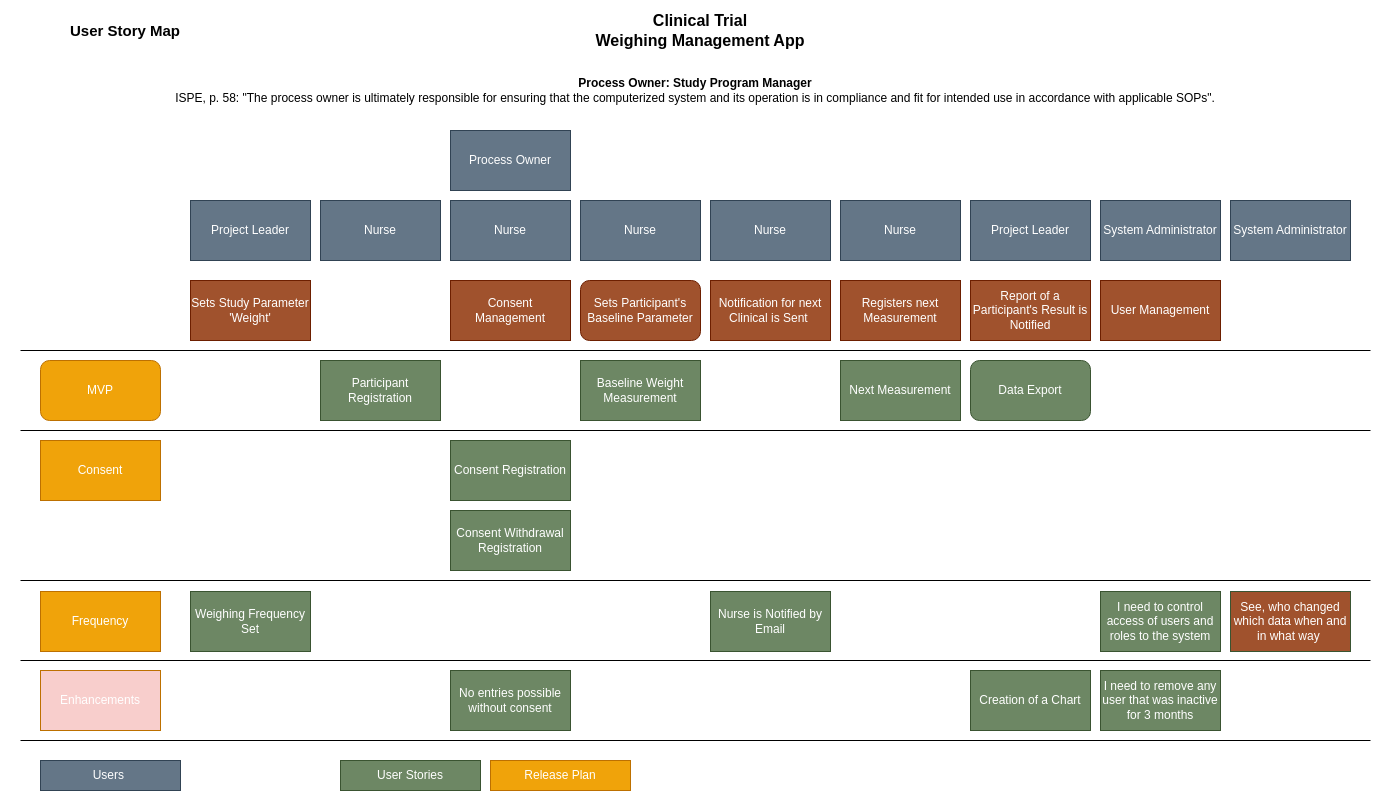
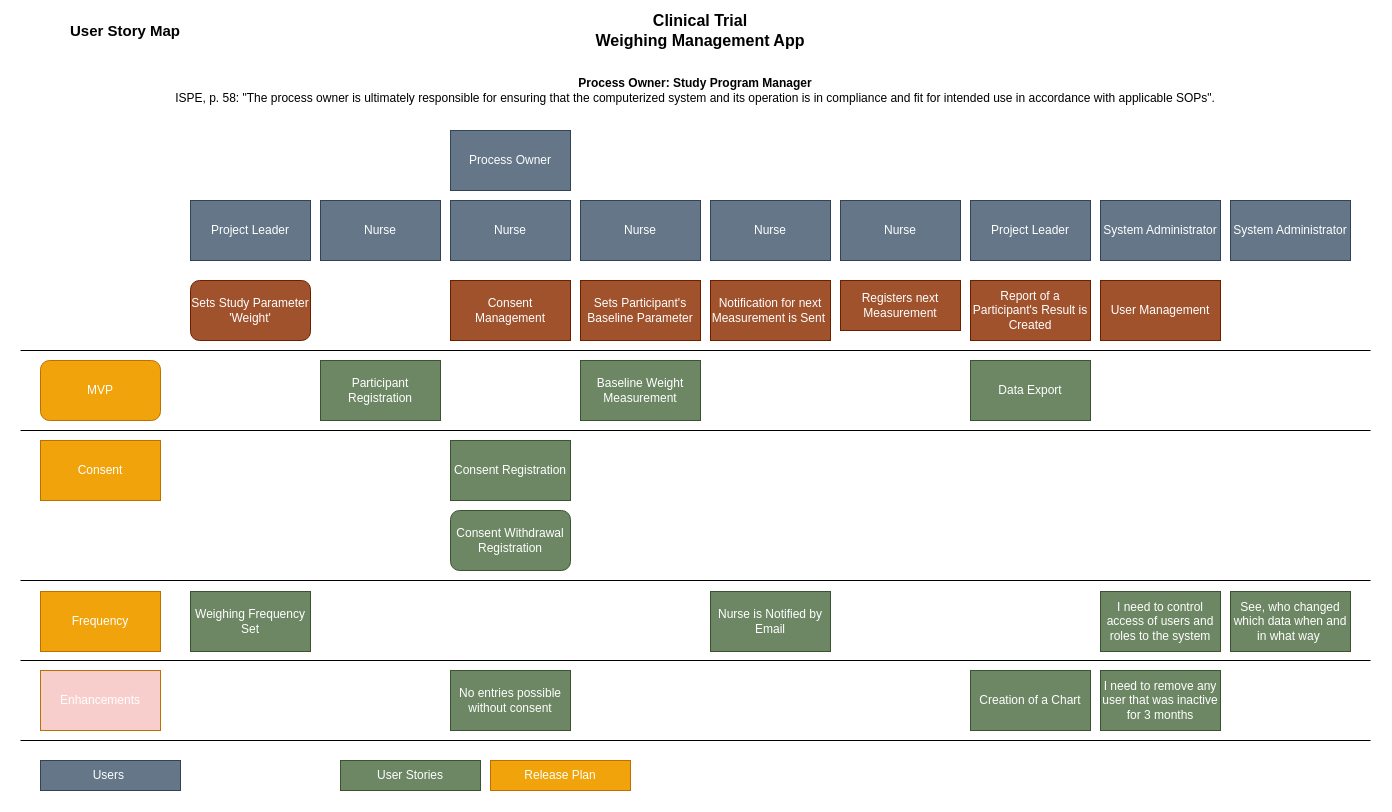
- <mxCell id="6" value="Sets Study Parameter 'Weight'" style="rounded=0;whiteSpace=wrap;html=1;fillColor=#a0522d;strokeColor=#6D1F00;fontColor=#ffffff;" parent="1" vertex="1"><mxGeometry x="190" y="280" width="120" height="60" as="geometry" /></mxCell>
+ <mxCell id="6" value="Sets Study Parameter 'Weight'" style="whiteSpace=wrap;html=1;fillColor=#a0522d;strokeColor=#6D1F00;fontColor=#ffffff;rounded=1;" parent="1" vertex="1"><mxGeometry x="190" y="280" width="120" height="60" as="geometry" /></mxCell>
- <mxCell id="8" value="Sets Participant's Baseline Parameter" style="whiteSpace=wrap;html=1;fillColor=#a0522d;strokeColor=#6D1F00;fontColor=#ffffff;rounded=1;" parent="1" vertex="1"><mxGeometry x="580" y="280" width="120" height="60" as="geometry" /></mxCell>
+ <mxCell id="8" value="Sets Participant's Baseline Parameter" style="rounded=0;whiteSpace=wrap;html=1;fillColor=#a0522d;strokeColor=#6D1F00;fontColor=#ffffff;" parent="1" vertex="1"><mxGeometry x="580" y="280" width="120" height="60" as="geometry" /></mxCell>
- <mxCell id="9" value="Notification for next Clinical is Sent&amp;nbsp;" style="rounded=0;whiteSpace=wrap;html=1;fillColor=#a0522d;strokeColor=#6D1F00;fontColor=#ffffff;" parent="1" vertex="1"><mxGeometry x="710" y="280" width="120" height="60" as="geometry" /></mxCell>
+ <mxCell id="9" value="Notification for next Measurement is Sent&amp;nbsp;" style="rounded=0;whiteSpace=wrap;html=1;fillColor=#a0522d;strokeColor=#6D1F00;fontColor=#ffffff;" parent="1" vertex="1"><mxGeometry x="710" y="280" width="120" height="60" as="geometry" /></mxCell>
- <mxCell id="4" value="Registers next Measurement" style="rounded=0;whiteSpace=wrap;html=1;fillColor=#a0522d;strokeColor=#6D1F00;fontColor=#ffffff;" parent="1" vertex="1"><mxGeometry x="840" y="280" width="120" height="60" as="geometry" /></mxCell>
+ <mxCell id="4" value="Registers next Measurement" style="rounded=0;whiteSpace=wrap;html=1;fillColor=#a0522d;strokeColor=#6D1F00;fontColor=#ffffff;" parent="1" vertex="1"><mxGeometry x="840" y="280" width="120" height="50" as="geometry" /></mxCell>
- <mxCell id="10" value="Report of a Participant's Result is Notified" style="rounded=0;whiteSpace=wrap;html=1;fillColor=#a0522d;strokeColor=#6D1F00;fontColor=#ffffff;" parent="1" vertex="1"><mxGeometry x="970" y="280" width="120" height="60" as="geometry" /></mxCell>
+ <mxCell id="10" value="Report of a Participant's Result is Created" style="rounded=0;whiteSpace=wrap;html=1;fillColor=#a0522d;strokeColor=#6D1F00;fontColor=#ffffff;" parent="1" vertex="1"><mxGeometry x="970" y="280" width="120" height="60" as="geometry" /></mxCell>
- <mxCell id="21" value="Next Measurement" style="rounded=0;whiteSpace=wrap;html=1;fillColor=#6d8764;strokeColor=#3A5431;fontColor=#ffffff;" parent="1" vertex="1"><mxGeometry x="840" y="360" width="120" height="60" as="geometry" /></mxCell>
- <mxCell id="22" value="Data Export" style="whiteSpace=wrap;html=1;fillColor=#6d8764;strokeColor=#3A5431;fontColor=#ffffff;rounded=1;" parent="1" vertex="1"><mxGeometry x="970" y="360" width="120" height="60" as="geometry" /></mxCell>
+ <mxCell id="22" value="Data Export" style="rounded=0;whiteSpace=wrap;html=1;fillColor=#6d8764;strokeColor=#3A5431;fontColor=#ffffff;" parent="1" vertex="1"><mxGeometry x="970" y="360" width="120" height="60" as="geometry" /></mxCell>
- <mxCell id="26" value="Consent Withdrawal Registration" style="rounded=0;whiteSpace=wrap;html=1;fillColor=#6d8764;strokeColor=#3A5431;fontColor=#ffffff;" parent="1" vertex="1"><mxGeometry x="450" y="510" width="120" height="60" as="geometry" /></mxCell>
+ <mxCell id="26" value="Consent Withdrawal Registration" style="whiteSpace=wrap;html=1;fillColor=#6d8764;strokeColor=#3A5431;fontColor=#ffffff;rounded=1;" parent="1" vertex="1"><mxGeometry x="450" y="510" width="120" height="60" as="geometry" /></mxCell>
- <mxCell id="31" value="See, who changed which data when and in what way&amp;nbsp;" style="rounded=0;whiteSpace=wrap;html=1;fillColor=#a0522d;strokeColor=#3A5431;fontColor=#ffffff;" parent="1" vertex="1"><mxGeometry x="1230" y="591" width="120" height="60" as="geometry" /></mxCell>
+ <mxCell id="31" value="See, who changed which data when and in what way&amp;nbsp;" style="rounded=0;whiteSpace=wrap;html=1;fillColor=#6d8764;strokeColor=#3A5431;fontColor=#ffffff;" parent="1" vertex="1"><mxGeometry x="1230" y="591" width="120" height="60" as="geometry" /></mxCell>
